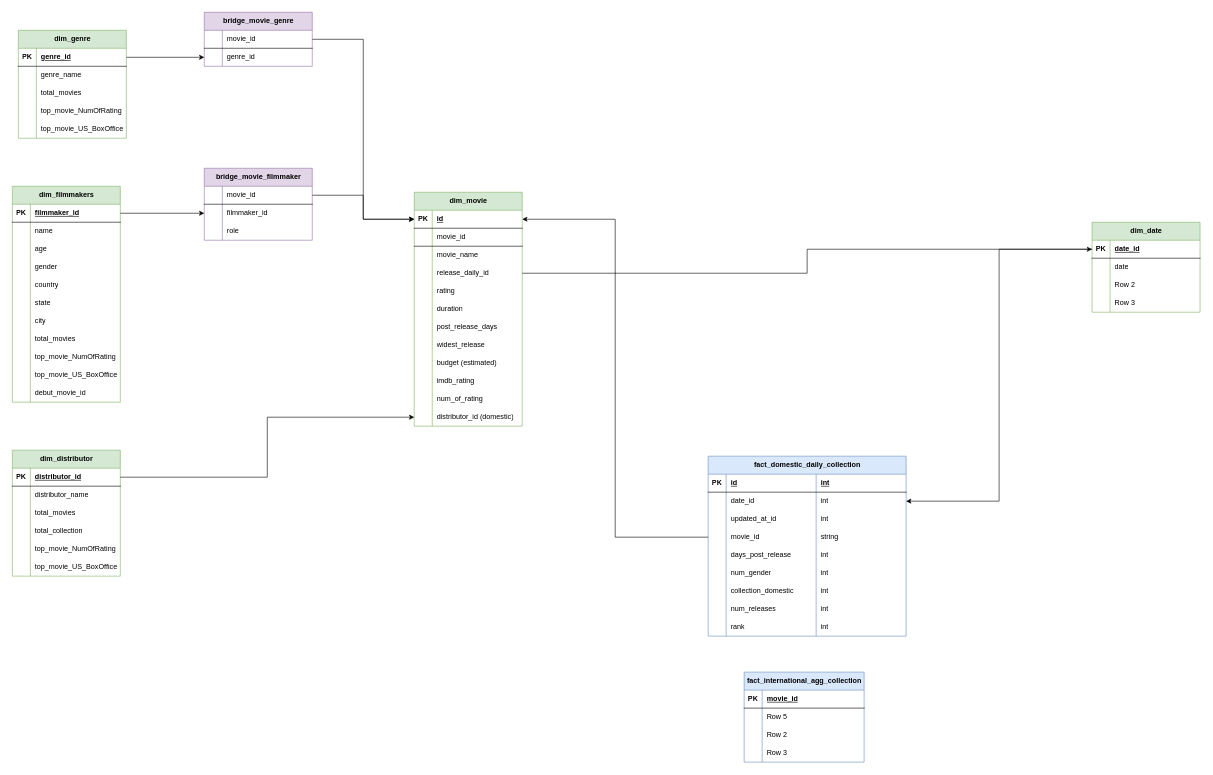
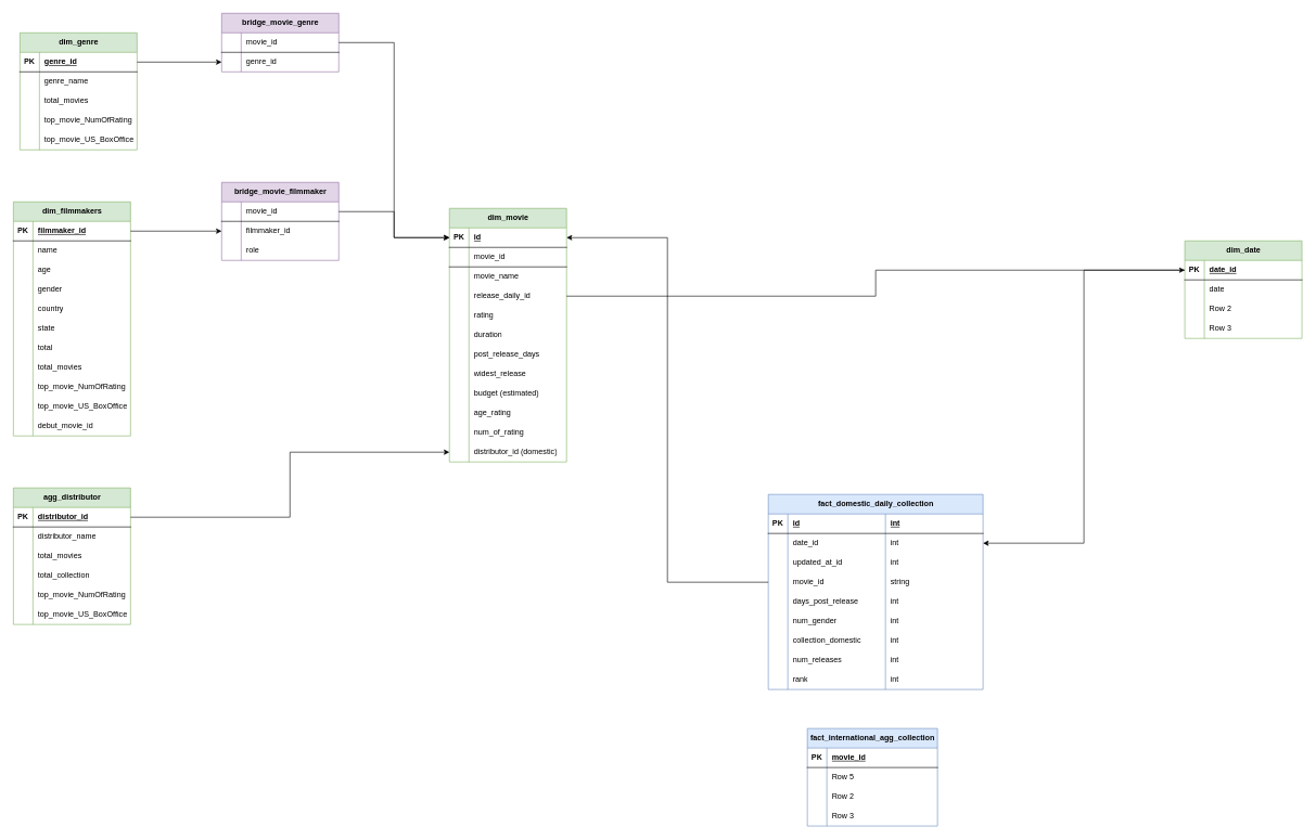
- <mxCell id="167" value="city" style="shape=partialRectangle;connectable=0;fillColor=none;top=0;left=0;bottom=0;right=0;align=left;spacingLeft=6;overflow=hidden;whiteSpace=wrap;html=1;" parent="165" vertex="1"><mxGeometry x="30" width="150" height="30" as="geometry"><mxRectangle width="150" height="30" as="alternateBounds" /></mxGeometry></mxCell>
+ <mxCell id="167" value="total" style="shape=partialRectangle;connectable=0;fillColor=none;top=0;left=0;bottom=0;right=0;align=left;spacingLeft=6;overflow=hidden;whiteSpace=wrap;html=1;" parent="165" vertex="1"><mxGeometry x="30" width="150" height="30" as="geometry"><mxRectangle width="150" height="30" as="alternateBounds" /></mxGeometry></mxCell>
- <mxCell id="82" value="imdb_rating" style="shape=partialRectangle;connectable=0;fillColor=none;top=0;left=0;bottom=0;right=0;align=left;spacingLeft=6;overflow=hidden;whiteSpace=wrap;html=1;" parent="80" vertex="1"><mxGeometry x="30" width="150" height="30" as="geometry"><mxRectangle width="150" height="30" as="alternateBounds" /></mxGeometry></mxCell>
+ <mxCell id="82" value="age_rating" style="shape=partialRectangle;connectable=0;fillColor=none;top=0;left=0;bottom=0;right=0;align=left;spacingLeft=6;overflow=hidden;whiteSpace=wrap;html=1;" parent="80" vertex="1"><mxGeometry x="30" width="150" height="30" as="geometry"><mxRectangle width="150" height="30" as="alternateBounds" /></mxGeometry></mxCell>
- <mxCell id="127" value="dim_distributor" style="shape=table;startSize=30;container=1;collapsible=1;childLayout=tableLayout;fixedRows=1;rowLines=0;fontStyle=1;align=center;resizeLast=1;html=1;fillColor=#d5e8d4;strokeColor=#82b366;" parent="1" vertex="1"><mxGeometry x="20" y="750" width="180" height="210" as="geometry" /></mxCell>
+ <mxCell id="127" value="agg_distributor" style="shape=table;startSize=30;container=1;collapsible=1;childLayout=tableLayout;fixedRows=1;rowLines=0;fontStyle=1;align=center;resizeLast=1;html=1;fillColor=#d5e8d4;strokeColor=#82b366;" parent="1" vertex="1"><mxGeometry x="20" y="750" width="180" height="210" as="geometry" /></mxCell>
